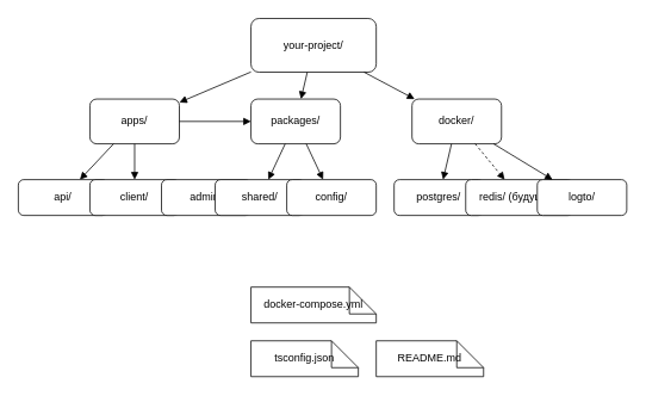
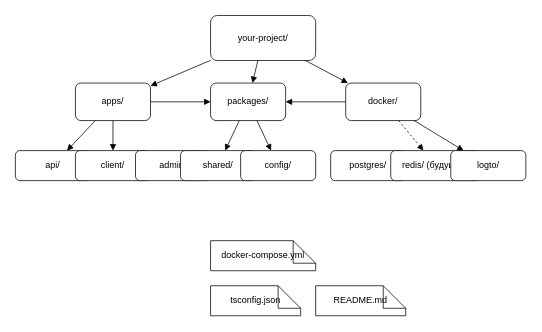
- <mxCell id="22" style="endArrow=block;html=1;" edge="1" parent="1" source="17" target="19"><mxGeometry relative="1" as="geometry" /></mxCell>
+ <mxCell id="22" style="endArrow=block;html=1;" edge="1" parent="1" source="17" target="11"><mxGeometry relative="1" as="geometry" /></mxCell>
